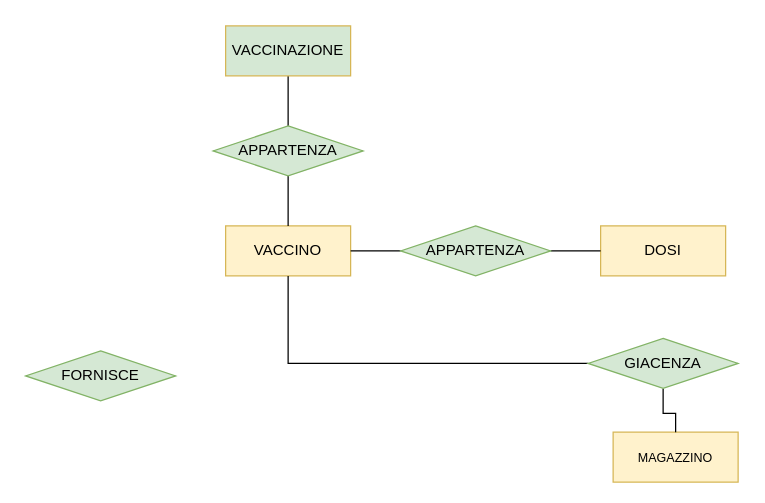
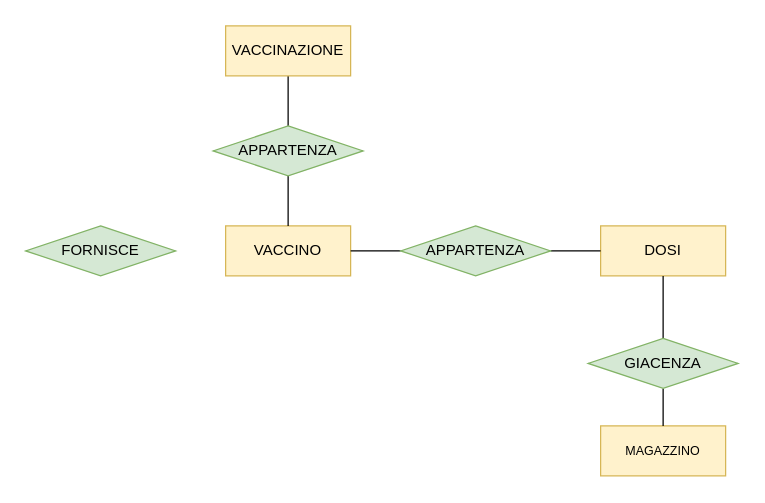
- <mxCell id="3" value="VACCINAZIONE" style="whiteSpace=wrap;html=1;align=center;fillColor=#d5e8d4;strokeColor=#d6b656;" vertex="1" parent="1"><mxGeometry x="180" y="20" width="100" height="40" as="geometry" /></mxCell>
+ <mxCell id="3" value="VACCINAZIONE" style="whiteSpace=wrap;html=1;align=center;fillColor=#fff2cc;strokeColor=#d6b656;" vertex="1" parent="1"><mxGeometry x="180" y="20" width="100" height="40" as="geometry" /></mxCell>
- <mxCell id="14" value="" style="edgeStyle=orthogonalEdgeStyle;rounded=0;orthogonalLoop=1;jettySize=auto;html=1;endArrow=none;endFill=0;" edge="1" parent="1" source="15" target="4"><mxGeometry relative="1" as="geometry" /></mxCell>
+ <mxCell id="14" value="" style="edgeStyle=orthogonalEdgeStyle;rounded=0;orthogonalLoop=1;jettySize=auto;html=1;endArrow=none;endFill=0;" edge="1" parent="1" source="15" target="6"><mxGeometry relative="1" as="geometry" /></mxCell>
- <mxCell id="9" value="FORNISCE" style="shape=rhombus;perimeter=rhombusPerimeter;whiteSpace=wrap;html=1;align=center;fillColor=#d5e8d4;strokeColor=#82b366;" vertex="1" parent="1"><mxGeometry x="20" y="280" width="120" height="40" as="geometry" /></mxCell>
+ <mxCell id="9" value="FORNISCE" style="shape=rhombus;perimeter=rhombusPerimeter;whiteSpace=wrap;html=1;align=center;fillColor=#d5e8d4;strokeColor=#82b366;" vertex="1" parent="1"><mxGeometry x="20" y="180" width="120" height="40" as="geometry" /></mxCell>
- <mxCell id="5" value="&lt;font size=&quot;1&quot;&gt;MAGAZZINO&lt;/font&gt;" style="whiteSpace=wrap;html=1;align=center;fontSize=9;fillColor=#fff2cc;strokeColor=#d6b656;" vertex="1" parent="1"><mxGeometry x="490" y="345" width="100" height="40" as="geometry" /></mxCell>
+ <mxCell id="5" value="&lt;font size=&quot;1&quot;&gt;MAGAZZINO&lt;/font&gt;" style="whiteSpace=wrap;html=1;align=center;fontSize=9;fillColor=#fff2cc;strokeColor=#d6b656;" vertex="1" parent="1"><mxGeometry x="480" y="340" width="100" height="40" as="geometry" /></mxCell>
